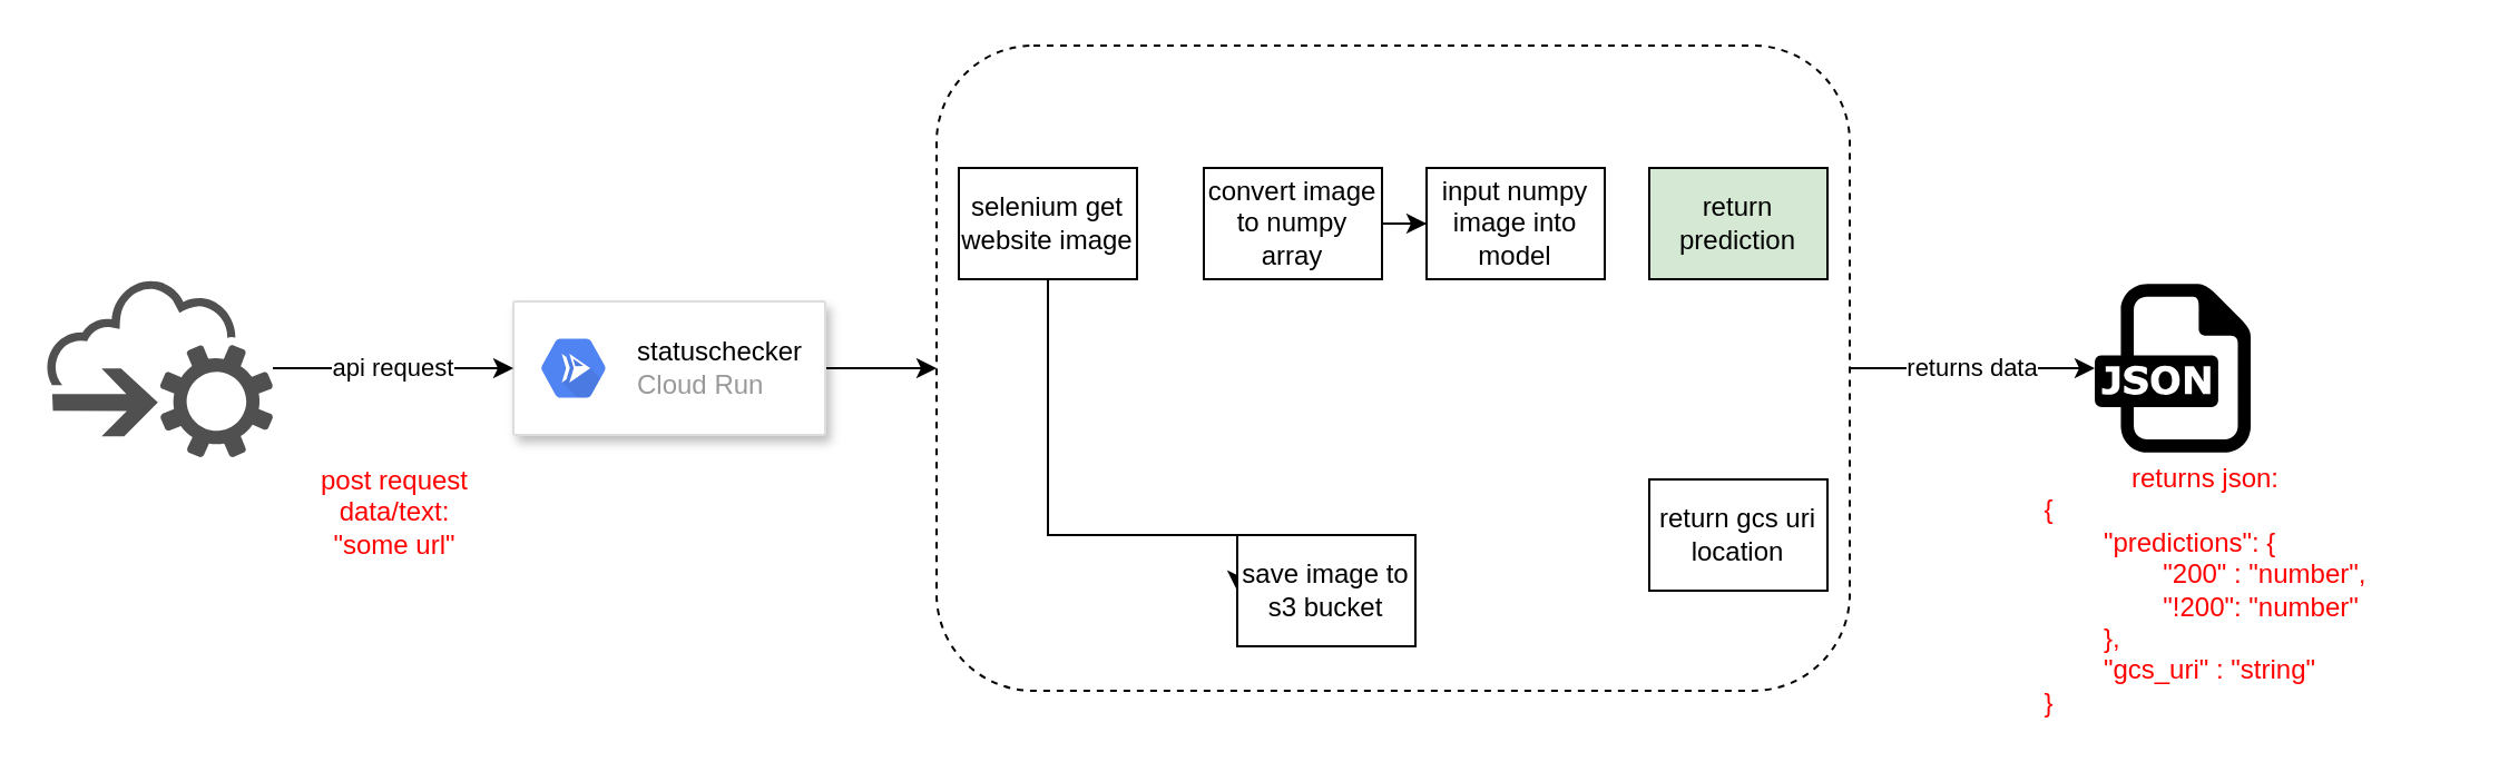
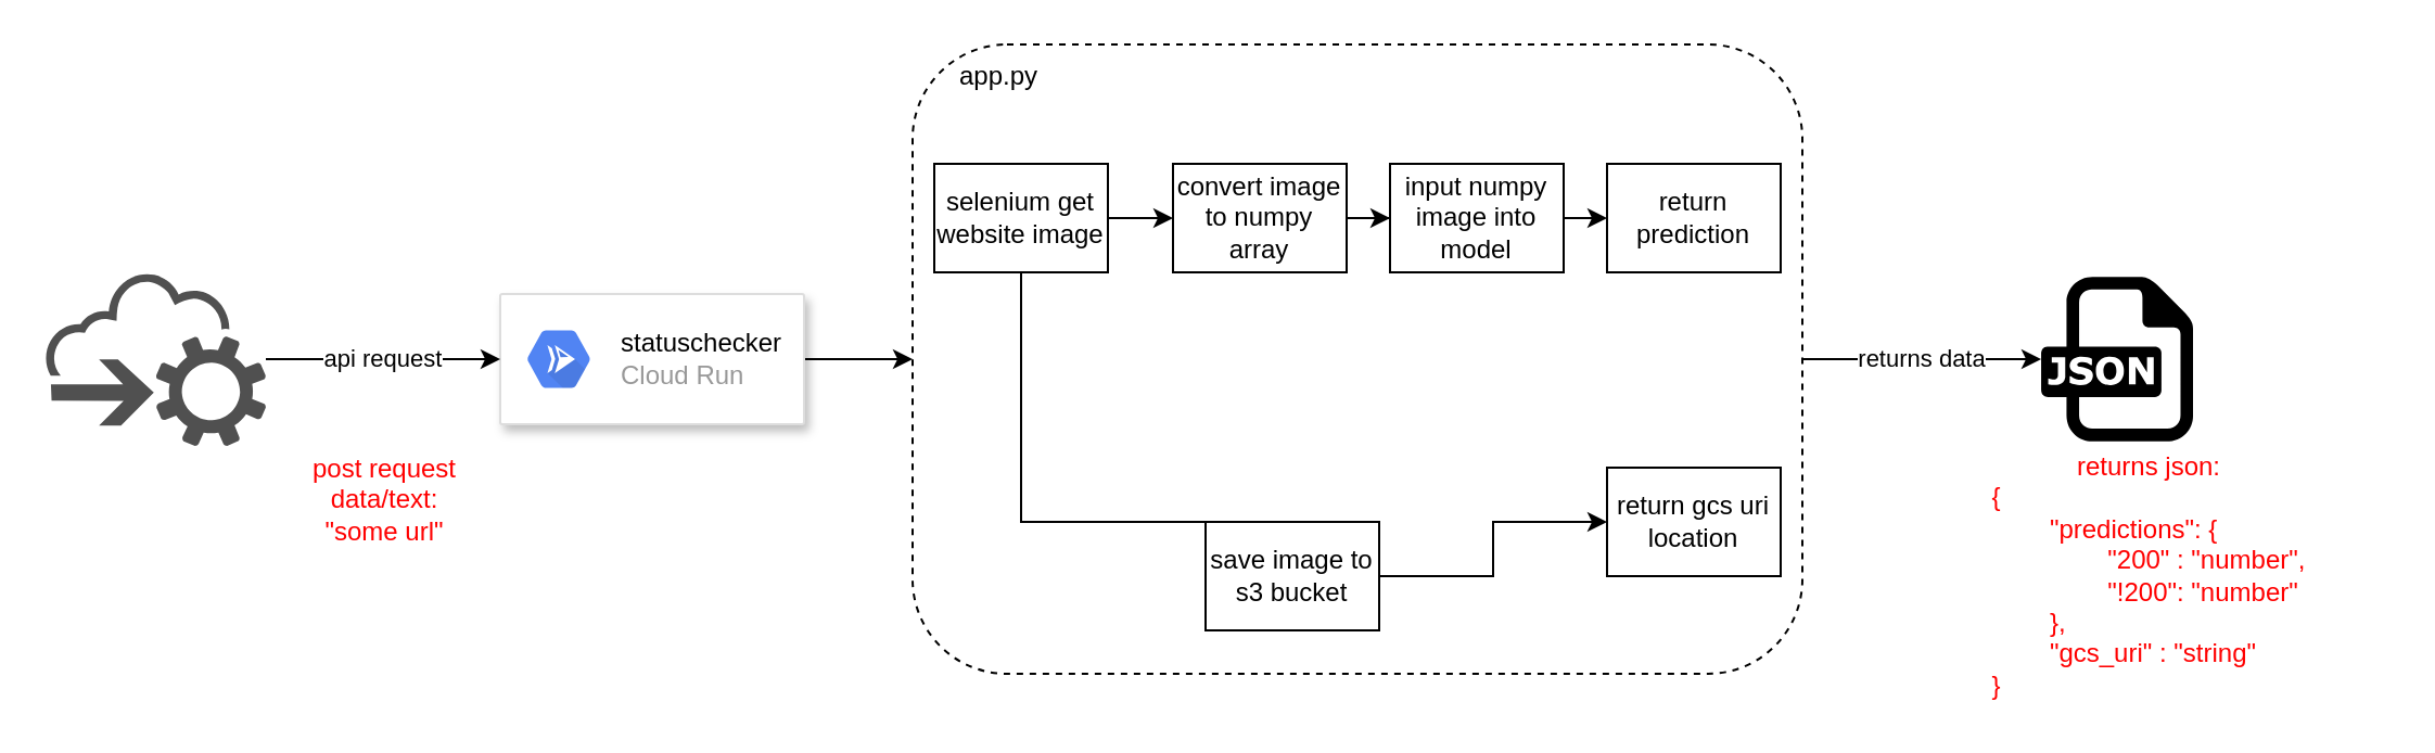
+ <mxCell id="9" value="app.py" style="text;html=1;strokeColor=none;fillColor=none;align=center;verticalAlign=middle;whiteSpace=wrap;rounded=0;dashed=1;" vertex="1" parent="1"><mxGeometry x="440" y="25" width="40" height="20" as="geometry" /></mxCell>
+ <mxCell id="10" style="edgeStyle=orthogonalEdgeStyle;rounded=0;orthogonalLoop=1;jettySize=auto;html=1;exitX=1;exitY=0.5;exitDx=0;exitDy=0;entryX=0;entryY=0.5;entryDx=0;entryDy=0;" edge="1" parent="1" source="12" target="14"><mxGeometry relative="1" as="geometry" /></mxCell>
+ <mxCell id="15" style="edgeStyle=orthogonalEdgeStyle;rounded=0;orthogonalLoop=1;jettySize=auto;html=1;exitX=1;exitY=0.5;exitDx=0;exitDy=0;entryX=0;entryY=0.5;entryDx=0;entryDy=0;" edge="1" parent="1" source="16" target="17"><mxGeometry relative="1" as="geometry" /></mxCell>
- <mxCell id="17" value="return prediction" style="rounded=0;whiteSpace=wrap;html=1;fillColor=#d5e8d4;" vertex="1" parent="1"><mxGeometry x="740" y="75" width="80" height="50" as="geometry" /></mxCell>
+ <mxCell id="17" value="return prediction" style="rounded=0;whiteSpace=wrap;html=1;" vertex="1" parent="1"><mxGeometry x="740" y="75" width="80" height="50" as="geometry" /></mxCell>
+ <mxCell id="18" style="edgeStyle=orthogonalEdgeStyle;rounded=0;orthogonalLoop=1;jettySize=auto;html=1;exitX=1;exitY=0.5;exitDx=0;exitDy=0;entryX=0;entryY=0.5;entryDx=0;entryDy=0;" edge="1" parent="1" source="19" target="20"><mxGeometry relative="1" as="geometry" /></mxCell>
- <mxCell id="11" style="edgeStyle=orthogonalEdgeStyle;rounded=0;orthogonalLoop=1;jettySize=auto;html=1;entryX=0;entryY=0.5;entryDx=0;entryDy=0;" edge="1" parent="1" source="12" target="19"><mxGeometry relative="1" as="geometry"><Array as="points"><mxPoint x="470" y="240" /></Array></mxGeometry></mxCell>
+ <mxCell id="11" style="edgeStyle=orthogonalEdgeStyle;rounded=0;orthogonalLoop=1;jettySize=auto;html=1;entryX=0;entryY=0.5;entryDx=0;entryDy=0;endArrow=none;" edge="1" parent="1" source="12" target="19"><mxGeometry relative="1" as="geometry"><Array as="points"><mxPoint x="470" y="240" /></Array></mxGeometry></mxCell>
